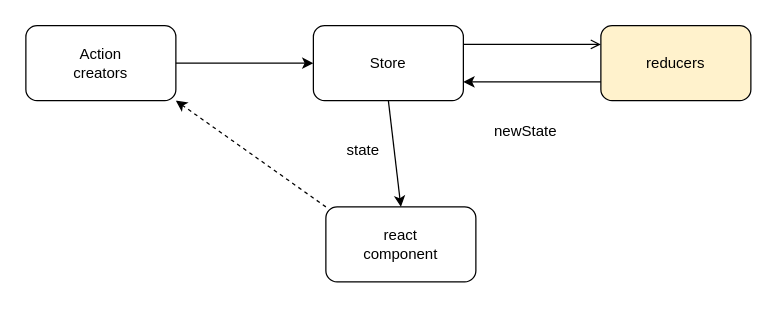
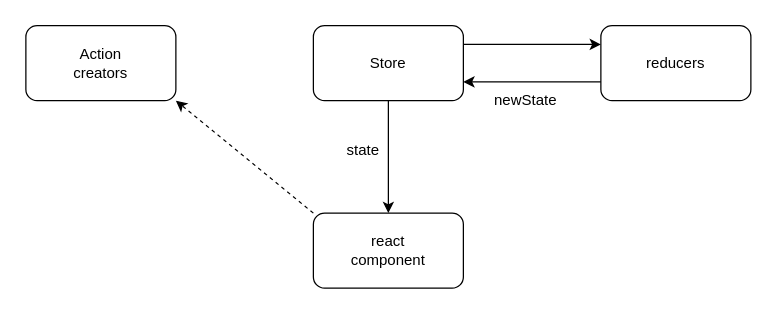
- <mxCell id="8" value="" style="endArrow=open;html=1;exitX=1;exitY=0.25;exitDx=0;exitDy=0;entryX=0;entryY=0.25;entryDx=0;entryDy=0;" edge="1" parent="1" source="4" target="5"><mxGeometry width="50" height="50" relative="1" as="geometry"><mxPoint x="270" y="110" as="sourcePoint" /><mxPoint x="320" y="60" as="targetPoint" /></mxGeometry></mxCell>
+ <mxCell id="8" value="" style="endArrow=classic;html=1;exitX=1;exitY=0.25;exitDx=0;exitDy=0;entryX=0;entryY=0.25;entryDx=0;entryDy=0;" edge="1" parent="1" source="4" target="5"><mxGeometry width="50" height="50" relative="1" as="geometry"><mxPoint x="270" y="110" as="sourcePoint" /><mxPoint x="320" y="60" as="targetPoint" /></mxGeometry></mxCell>
- <mxCell id="7" value="" style="endArrow=classic;html=1;exitX=1;exitY=0.5;exitDx=0;exitDy=0;entryX=0;entryY=0.5;entryDx=0;entryDy=0;" edge="1" parent="1" source="3" target="4"><mxGeometry width="50" height="50" relative="1" as="geometry"><mxPoint x="270" y="110" as="sourcePoint" /><mxPoint x="320" y="60" as="targetPoint" /></mxGeometry></mxCell>
- <mxCell id="5" value="reducers" style="rounded=1;whiteSpace=wrap;html=1;fillColor=#fff2cc;" vertex="1" parent="1"><mxGeometry x="480" y="20" width="120" height="60" as="geometry" /></mxCell>
+ <mxCell id="5" value="reducers" style="rounded=1;whiteSpace=wrap;html=1;" vertex="1" parent="1"><mxGeometry x="480" y="20" width="120" height="60" as="geometry" /></mxCell>
- <mxCell id="10" value="newState" style="text;html=1;strokeColor=none;fillColor=none;align=center;verticalAlign=middle;whiteSpace=wrap;rounded=0;" vertex="1" parent="1"><mxGeometry x="400" y="95" width="40" height="20" as="geometry" /></mxCell>
+ <mxCell id="10" value="newState" style="text;html=1;strokeColor=none;fillColor=none;align=center;verticalAlign=middle;whiteSpace=wrap;rounded=0;" vertex="1" parent="1"><mxGeometry x="400" y="70" width="40" height="20" as="geometry" /></mxCell>
- <mxCell id="2" value="react&lt;br&gt;component" style="rounded=1;whiteSpace=wrap;html=1;" vertex="1" parent="1"><mxGeometry x="260" y="165" width="120" height="60" as="geometry" /></mxCell>
+ <mxCell id="2" value="react&lt;br&gt;component" style="rounded=1;whiteSpace=wrap;html=1;" vertex="1" parent="1"><mxGeometry x="250" y="170" width="120" height="60" as="geometry" /></mxCell>
